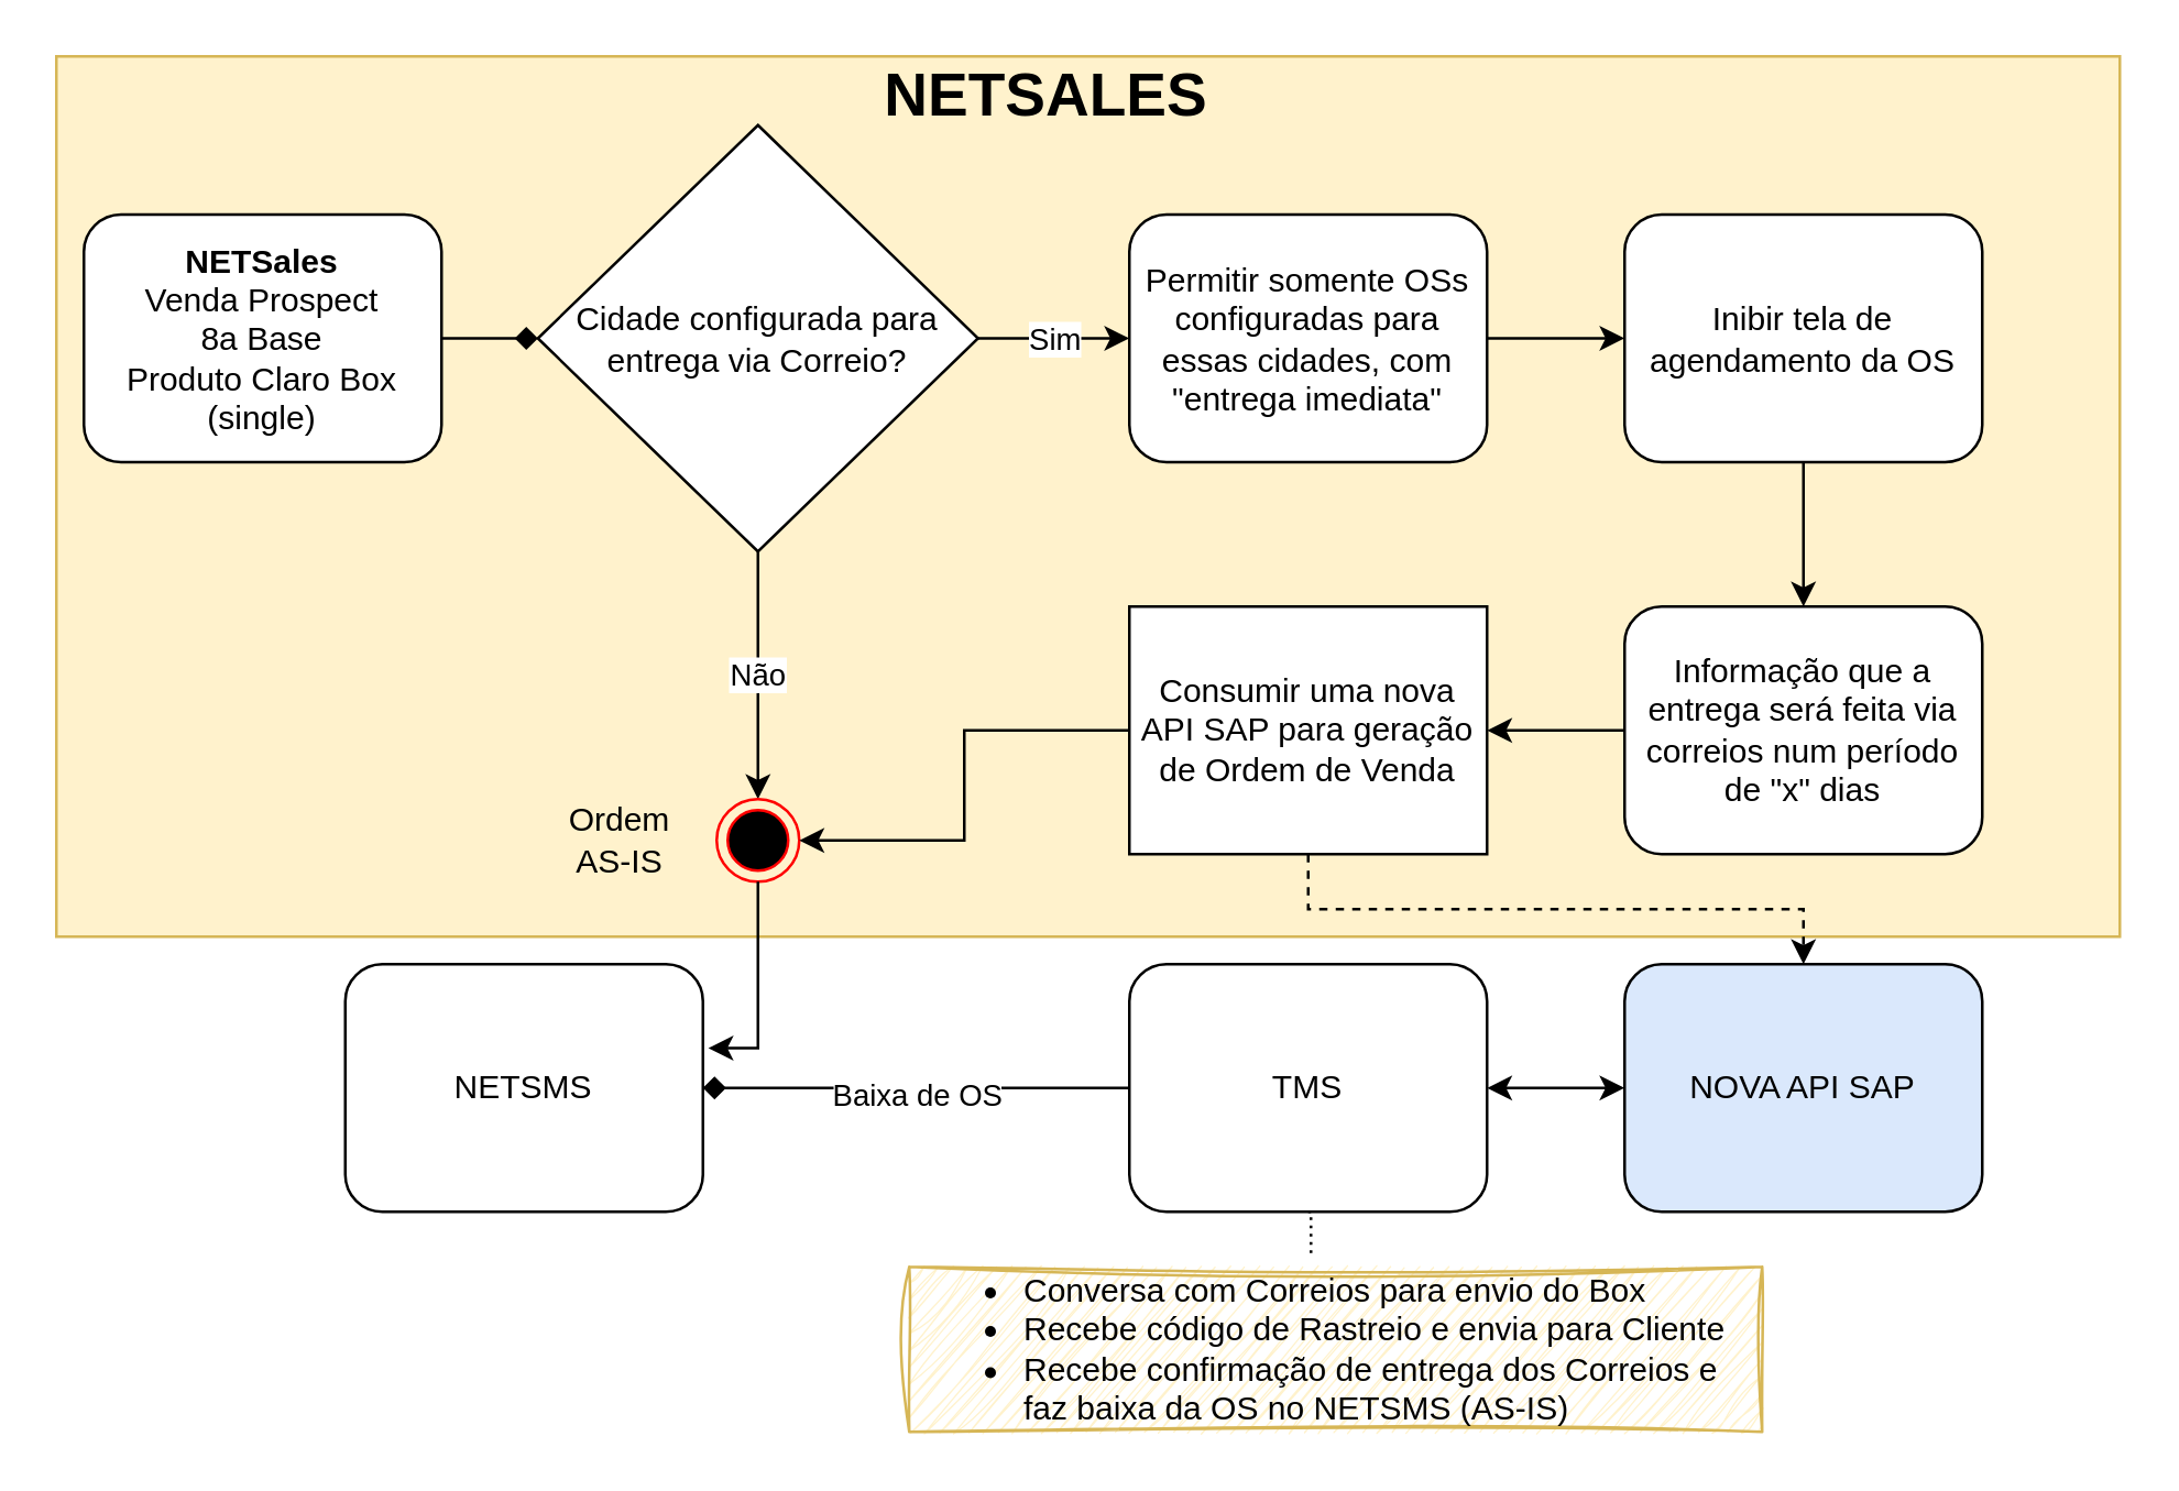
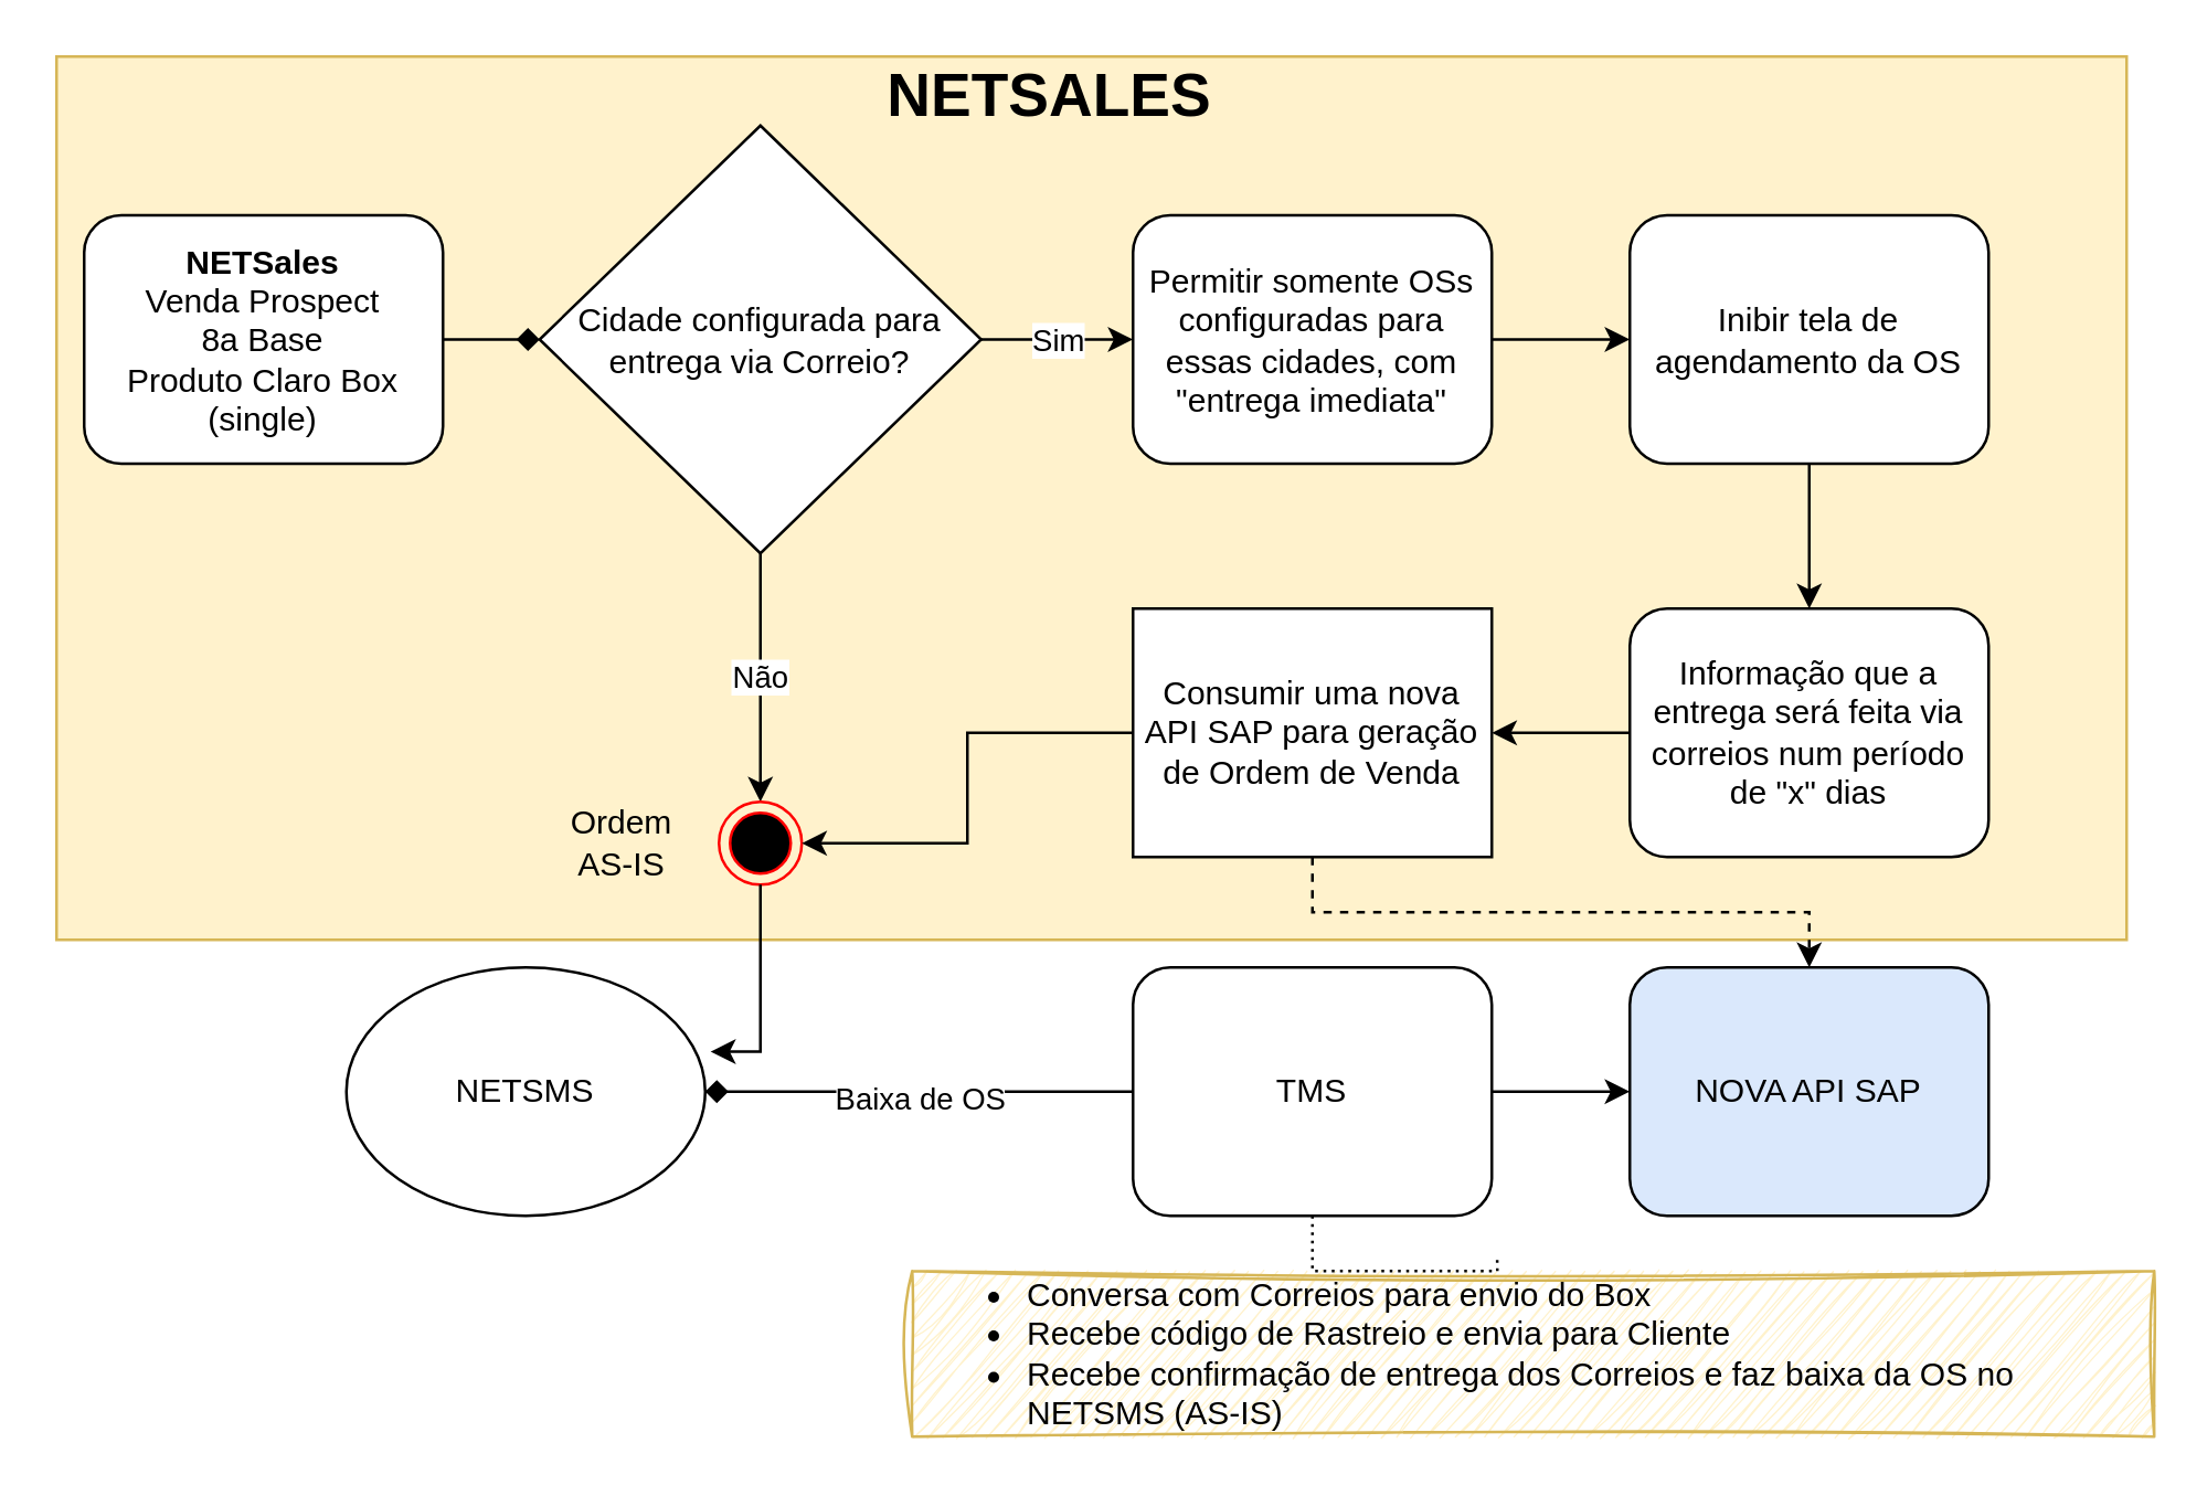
- <mxCell id="25" value="NETSMS" style="rounded=1;whiteSpace=wrap;html=1;" parent="1" vertex="1"><mxGeometry x="125" y="350" width="130" height="90" as="geometry" /></mxCell>
+ <mxCell id="25" value="NETSMS" style="ellipse;whiteSpace=wrap;html=1;" parent="1" vertex="1"><mxGeometry x="125" y="350" width="130" height="90" as="geometry" /></mxCell>
- <mxCell id="19" style="edgeStyle=orthogonalEdgeStyle;rounded=0;orthogonalLoop=1;jettySize=auto;html=1;entryX=1;entryY=0.5;entryDx=0;entryDy=0;startArrow=classic;startFill=1;" parent="1" source="20" target="23" edge="1"><mxGeometry relative="1" as="geometry" /></mxCell>
+ <mxCell id="19" style="edgeStyle=orthogonalEdgeStyle;rounded=0;orthogonalLoop=1;jettySize=auto;html=1;entryX=1;entryY=0.5;entryDx=0;entryDy=0;startArrow=classic;startFill=1;endArrow=none;" parent="1" source="20" target="23" edge="1"><mxGeometry relative="1" as="geometry" /></mxCell>
- <mxCell id="24" value="&lt;div style=&quot;&quot;&gt;&lt;ul&gt;&lt;li&gt;&lt;span style=&quot;background-color: initial;&quot;&gt;Conversa com Correios para envio do Box&lt;/span&gt;&lt;/li&gt;&lt;li&gt;Recebe código de Rastreio e envia para Cliente&lt;/li&gt;&lt;li&gt;Recebe confirmação de entrega dos Correios e faz baixa da OS no NETSMS (AS-IS)&lt;/li&gt;&lt;/ul&gt;&lt;/div&gt;" style="text;html=1;strokeColor=#d6b656;fillColor=#fff2cc;align=left;verticalAlign=middle;whiteSpace=wrap;rounded=0;sketch=1;curveFitting=1;jiggle=2;" parent="1" vertex="1"><mxGeometry x="330" y="460" width="310" height="60" as="geometry" /></mxCell>
+ <mxCell id="24" value="&lt;div style=&quot;&quot;&gt;&lt;ul&gt;&lt;li&gt;&lt;span style=&quot;background-color: initial;&quot;&gt;Conversa com Correios para envio do Box&lt;/span&gt;&lt;/li&gt;&lt;li&gt;Recebe código de Rastreio e envia para Cliente&lt;/li&gt;&lt;li&gt;Recebe confirmação de entrega dos Correios e faz baixa da OS no NETSMS (AS-IS)&lt;/li&gt;&lt;/ul&gt;&lt;/div&gt;" style="text;html=1;strokeColor=#d6b656;fillColor=#fff2cc;align=left;verticalAlign=middle;whiteSpace=wrap;rounded=0;sketch=1;curveFitting=1;jiggle=2;" parent="1" vertex="1"><mxGeometry x="330" y="460" width="450" height="60" as="geometry" /></mxCell>
